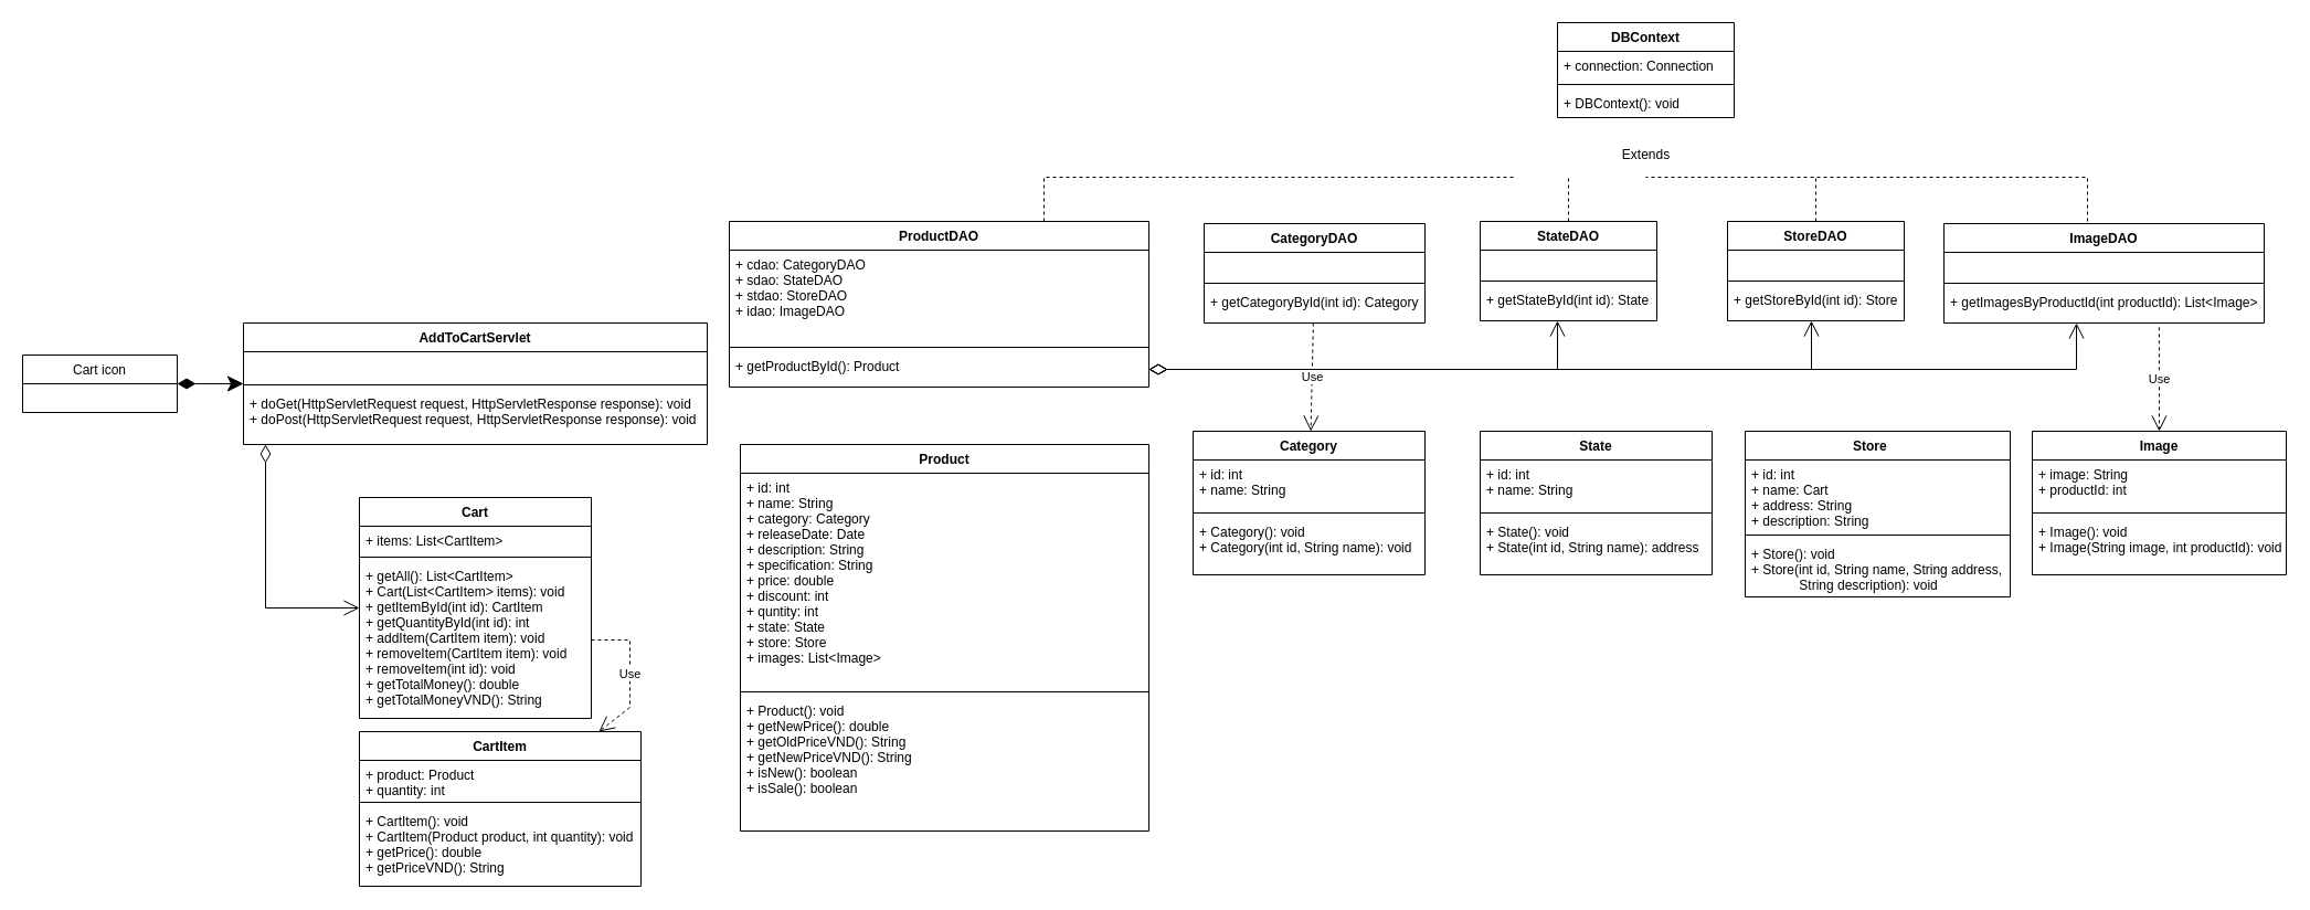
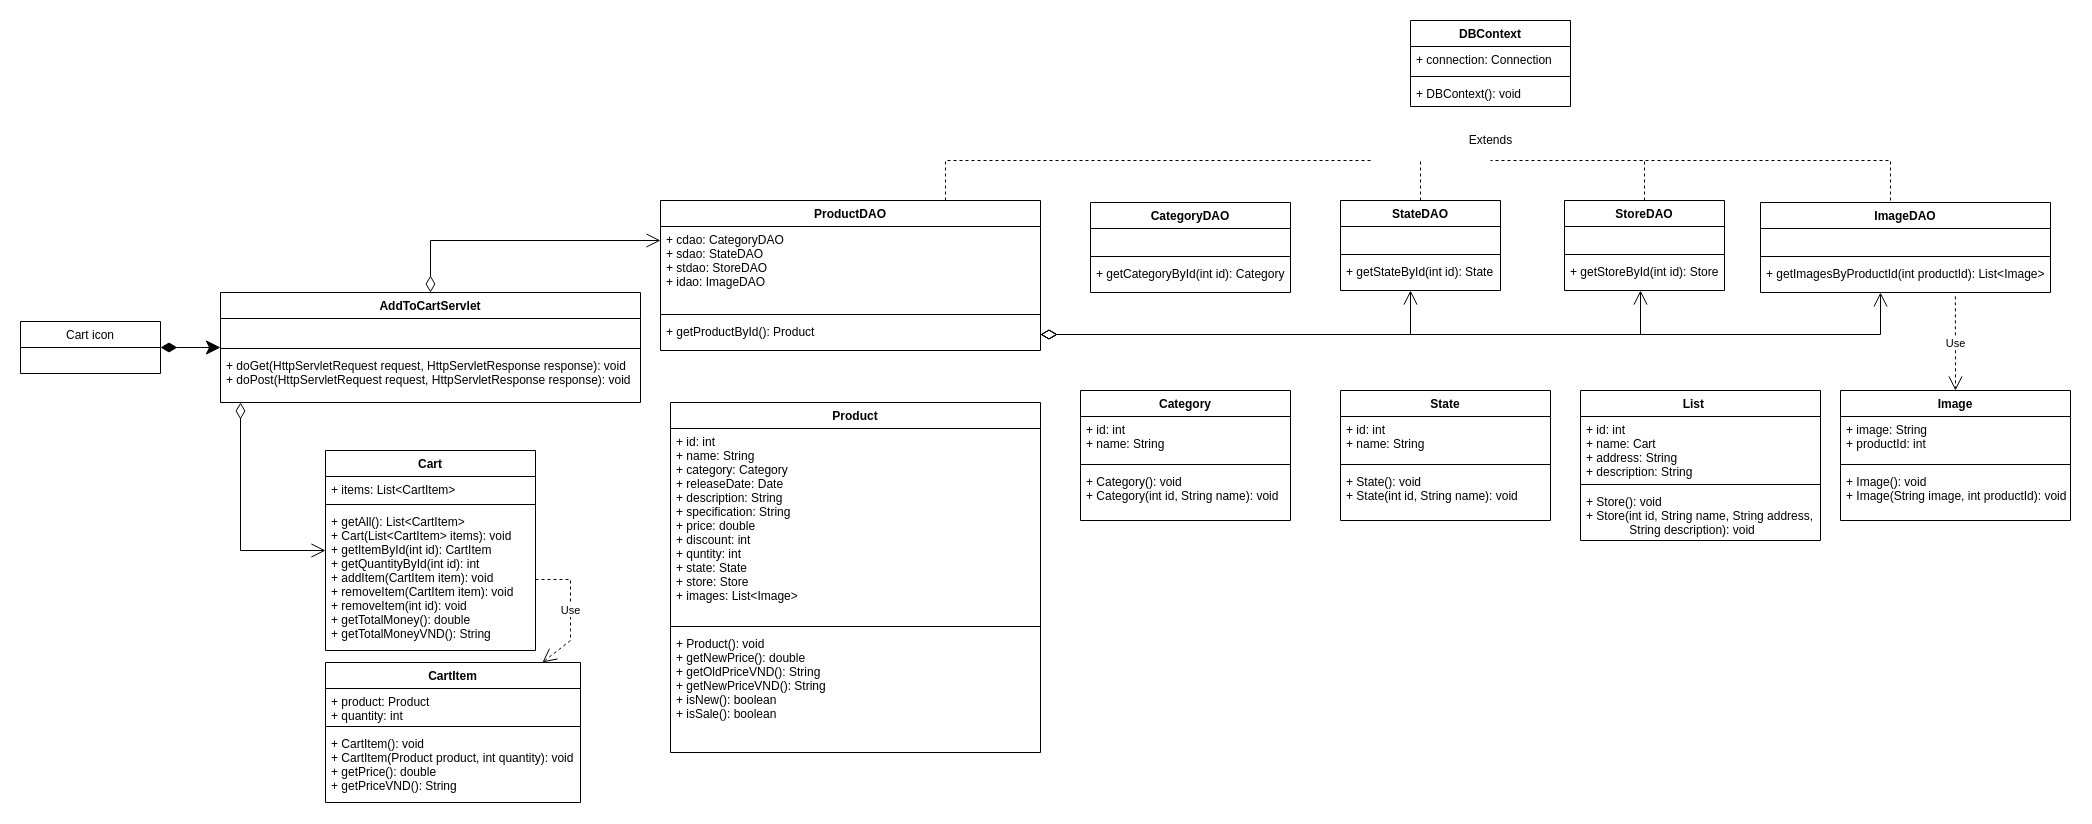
+ <mxCell id="16" value="" style="endArrow=open;html=1;endSize=12;startArrow=diamondThin;startSize=14;startFill=0;edgeStyle=orthogonalEdgeStyle;align=left;verticalAlign=bottom;rounded=0;" edge="1" parent="1" source="8" target="12"><mxGeometry x="-1" y="50" relative="1" as="geometry"><mxPoint x="430" y="230" as="sourcePoint" /><mxPoint x="640" y="240" as="targetPoint" /><Array as="points"><mxPoint x="430" y="240" /></Array><mxPoint x="-40" y="20" as="offset" /></mxGeometry></mxCell>
- <mxCell id="54" value="Use" style="endArrow=open;endSize=12;dashed=1;html=1;rounded=0;" edge="1" parent="1" source="38" target="22"><mxGeometry width="160" relative="1" as="geometry"><mxPoint x="861.183" y="360" as="sourcePoint" /><mxPoint x="862.003" y="412" as="targetPoint" /></mxGeometry></mxCell>
- <mxCell id="30" value="Store    " style="swimlane;fontStyle=1;align=center;verticalAlign=top;childLayout=stackLayout;horizontal=1;startSize=26;horizontalStack=0;resizeParent=1;resizeParentMax=0;resizeLast=0;collapsible=1;marginBottom=0;" vertex="1" parent="1"><mxGeometry x="1580" y="390" width="240" height="150" as="geometry" /></mxCell>
+ <mxCell id="30" value="List    " style="swimlane;fontStyle=1;align=center;verticalAlign=top;childLayout=stackLayout;horizontal=1;startSize=26;horizontalStack=0;resizeParent=1;resizeParentMax=0;resizeLast=0;collapsible=1;marginBottom=0;" vertex="1" parent="1"><mxGeometry x="1580" y="390" width="240" height="150" as="geometry" /></mxCell>
- <mxCell id="29" value="+ State(): void&#10;+ State(int id, String name): address" style="text;strokeColor=none;fillColor=none;align=left;verticalAlign=top;spacingLeft=4;spacingRight=4;overflow=hidden;rotatable=0;points=[[0,0.5],[1,0.5]];portConstraint=eastwest;" vertex="1" parent="26"><mxGeometry y="78" width="210" height="52" as="geometry" /></mxCell>
+ <mxCell id="29" value="+ State(): void&#10;+ State(int id, String name): void" style="text;strokeColor=none;fillColor=none;align=left;verticalAlign=top;spacingLeft=4;spacingRight=4;overflow=hidden;rotatable=0;points=[[0,0.5],[1,0.5]];portConstraint=eastwest;" vertex="1" parent="26"><mxGeometry y="78" width="210" height="52" as="geometry" /></mxCell>
